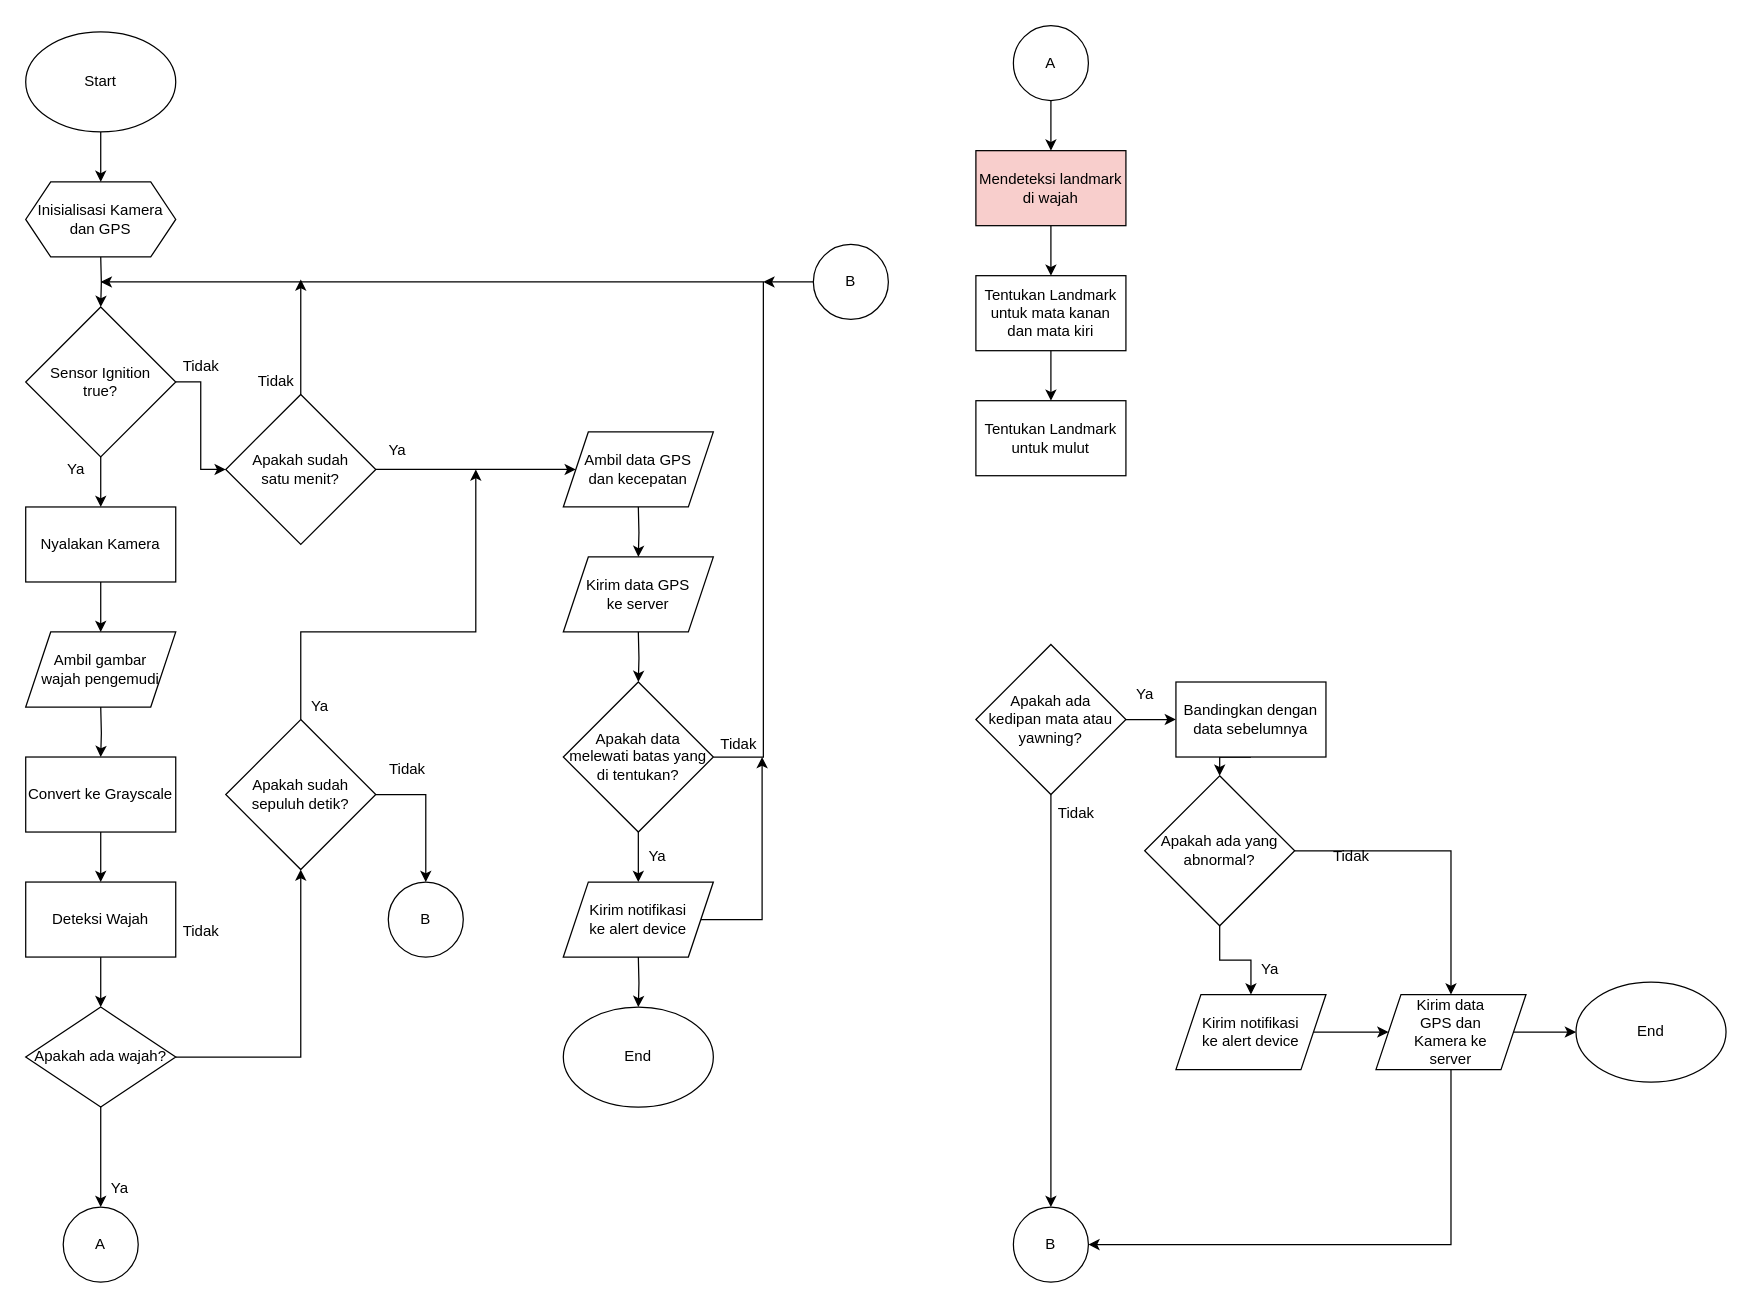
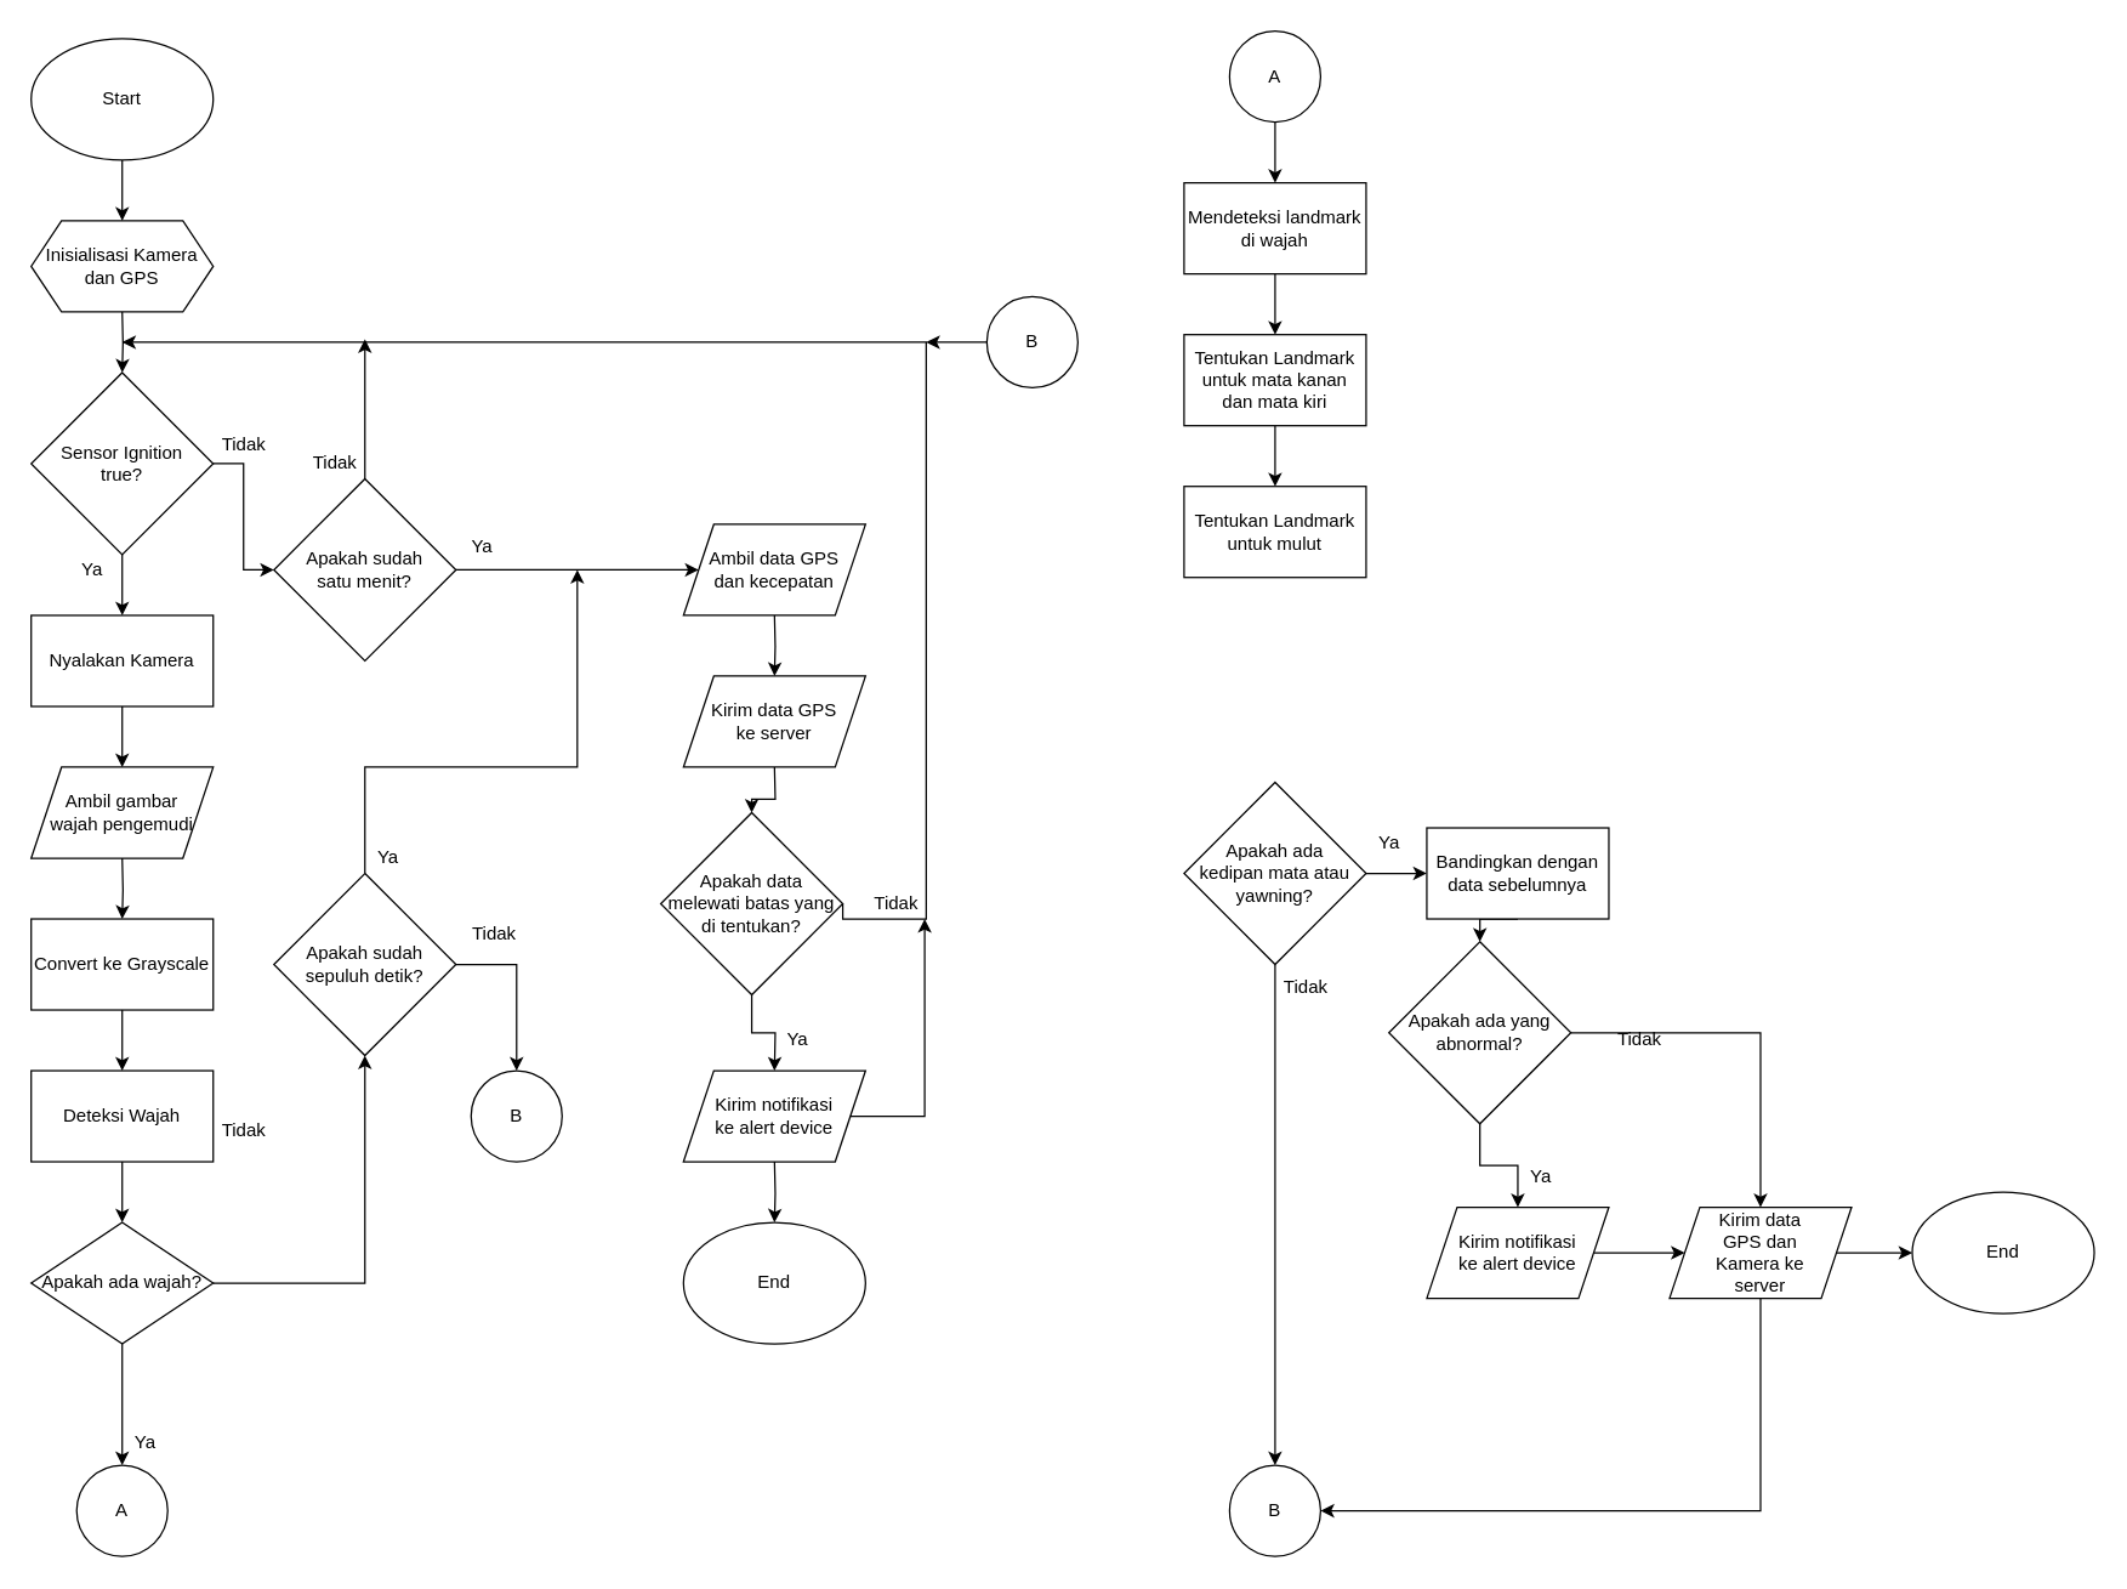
- <mxCell id="15" value="Mendeteksi landmark di wajah" style="whiteSpace=wrap;html=1;fillColor=#f8cecc;" parent="1" vertex="1"><mxGeometry x="780" y="120" width="120" height="60" as="geometry" /></mxCell>
+ <mxCell id="15" value="Mendeteksi landmark di wajah" style="whiteSpace=wrap;html=1;" parent="1" vertex="1"><mxGeometry x="780" y="120" width="120" height="60" as="geometry" /></mxCell>
- <mxCell id="32" value="&lt;div&gt;Apakah data &lt;br&gt;&lt;/div&gt;&lt;div&gt;melewati batas yang di tentukan?&lt;/div&gt;" style="rhombus;whiteSpace=wrap;html=1;rounded=0;" parent="1" vertex="1"><mxGeometry x="450" y="545" width="120" height="120" as="geometry" /></mxCell>
+ <mxCell id="32" value="&lt;div&gt;Apakah data &lt;br&gt;&lt;/div&gt;&lt;div&gt;melewati batas yang di tentukan?&lt;/div&gt;" style="rhombus;whiteSpace=wrap;html=1;rounded=0;" parent="1" vertex="1"><mxGeometry x="435" y="535" width="120" height="120" as="geometry" /></mxCell>
